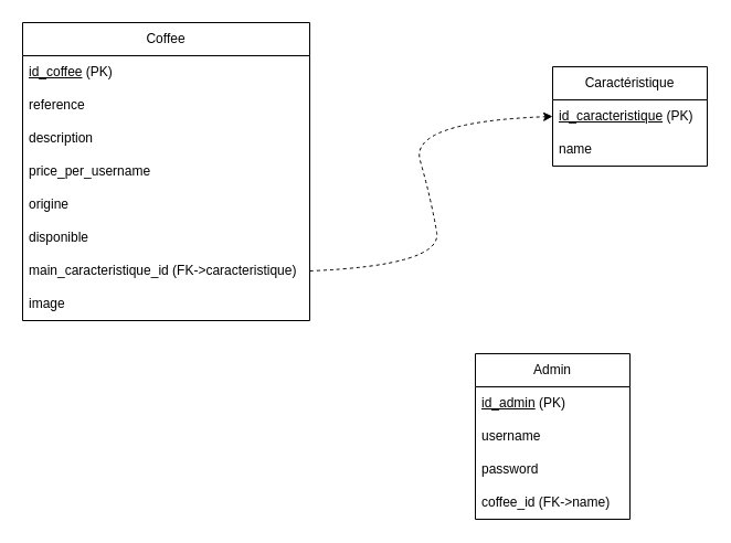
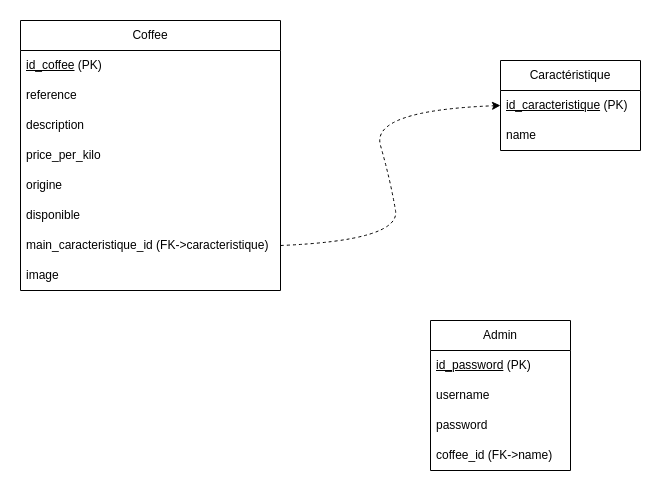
- <mxCell id="6" value="price_per_username" style="text;strokeColor=none;fillColor=none;align=left;verticalAlign=middle;spacingLeft=4;spacingRight=4;overflow=hidden;points=[[0,0.5],[1,0.5]];portConstraint=eastwest;rotatable=0;whiteSpace=wrap;html=1;" vertex="1" parent="2"><mxGeometry y="120" width="260" height="30" as="geometry" /></mxCell>
+ <mxCell id="6" value="price_per_kilo" style="text;strokeColor=none;fillColor=none;align=left;verticalAlign=middle;spacingLeft=4;spacingRight=4;overflow=hidden;points=[[0,0.5],[1,0.5]];portConstraint=eastwest;rotatable=0;whiteSpace=wrap;html=1;" vertex="1" parent="2"><mxGeometry y="120" width="260" height="30" as="geometry" /></mxCell>
- <mxCell id="12" value="&lt;span style=&quot;color: rgb(0, 0, 0);&quot;&gt;&lt;u&gt;id_admin&lt;/u&gt;&lt;/span&gt;&lt;span style=&quot;color: rgb(0, 0, 0);&quot;&gt; (PK)&lt;/span&gt;" style="text;strokeColor=none;fillColor=none;align=left;verticalAlign=middle;spacingLeft=4;spacingRight=4;overflow=hidden;points=[[0,0.5],[1,0.5]];portConstraint=eastwest;rotatable=0;whiteSpace=wrap;html=1;" vertex="1" parent="11"><mxGeometry y="30" width="140" height="30" as="geometry" /></mxCell>
+ <mxCell id="12" value="&lt;span style=&quot;color: rgb(0, 0, 0);&quot;&gt;&lt;u&gt;id_password&lt;/u&gt;&lt;/span&gt;&lt;span style=&quot;color: rgb(0, 0, 0);&quot;&gt; (PK)&lt;/span&gt;" style="text;strokeColor=none;fillColor=none;align=left;verticalAlign=middle;spacingLeft=4;spacingRight=4;overflow=hidden;points=[[0,0.5],[1,0.5]];portConstraint=eastwest;rotatable=0;whiteSpace=wrap;html=1;" vertex="1" parent="11"><mxGeometry y="30" width="140" height="30" as="geometry" /></mxCell>
